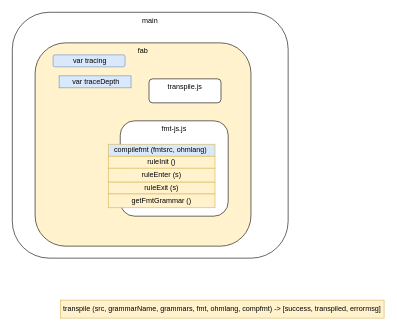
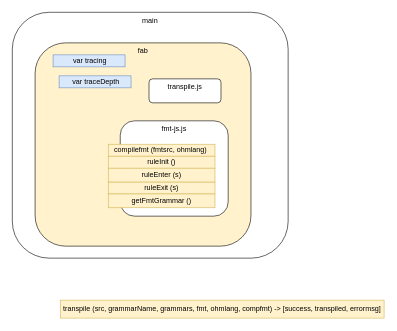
- <mxCell id="4" value="&amp;nbsp;var tracing" style="whiteSpace=wrap;html=1;fillColor=#dae8fc;strokeColor=#6c8ebf;container=0;rounded=1;" vertex="1" parent="1"><mxGeometry x="88" y="91" width="120" height="20" as="geometry" /></mxCell>
+ <mxCell id="4" value="&amp;nbsp;var tracing" style="rounded=0;whiteSpace=wrap;html=1;fillColor=#dae8fc;strokeColor=#6c8ebf;container=0;" vertex="1" parent="1"><mxGeometry x="88" y="91" width="120" height="20" as="geometry" /></mxCell>
- <mxCell id="8" value="compilefmt (fmtsrc, ohmlang)&amp;nbsp;" style="rounded=0;whiteSpace=wrap;html=1;fillColor=#dae8fc;strokeColor=#d6b656;container=0;" vertex="1" parent="1"><mxGeometry x="180" y="240" width="178" height="20" as="geometry" /></mxCell>
+ <mxCell id="8" value="compilefmt (fmtsrc, ohmlang)&amp;nbsp;" style="rounded=0;whiteSpace=wrap;html=1;fillColor=#fff2cc;strokeColor=#d6b656;container=0;" vertex="1" parent="1"><mxGeometry x="180" y="240" width="178" height="20" as="geometry" /></mxCell>
